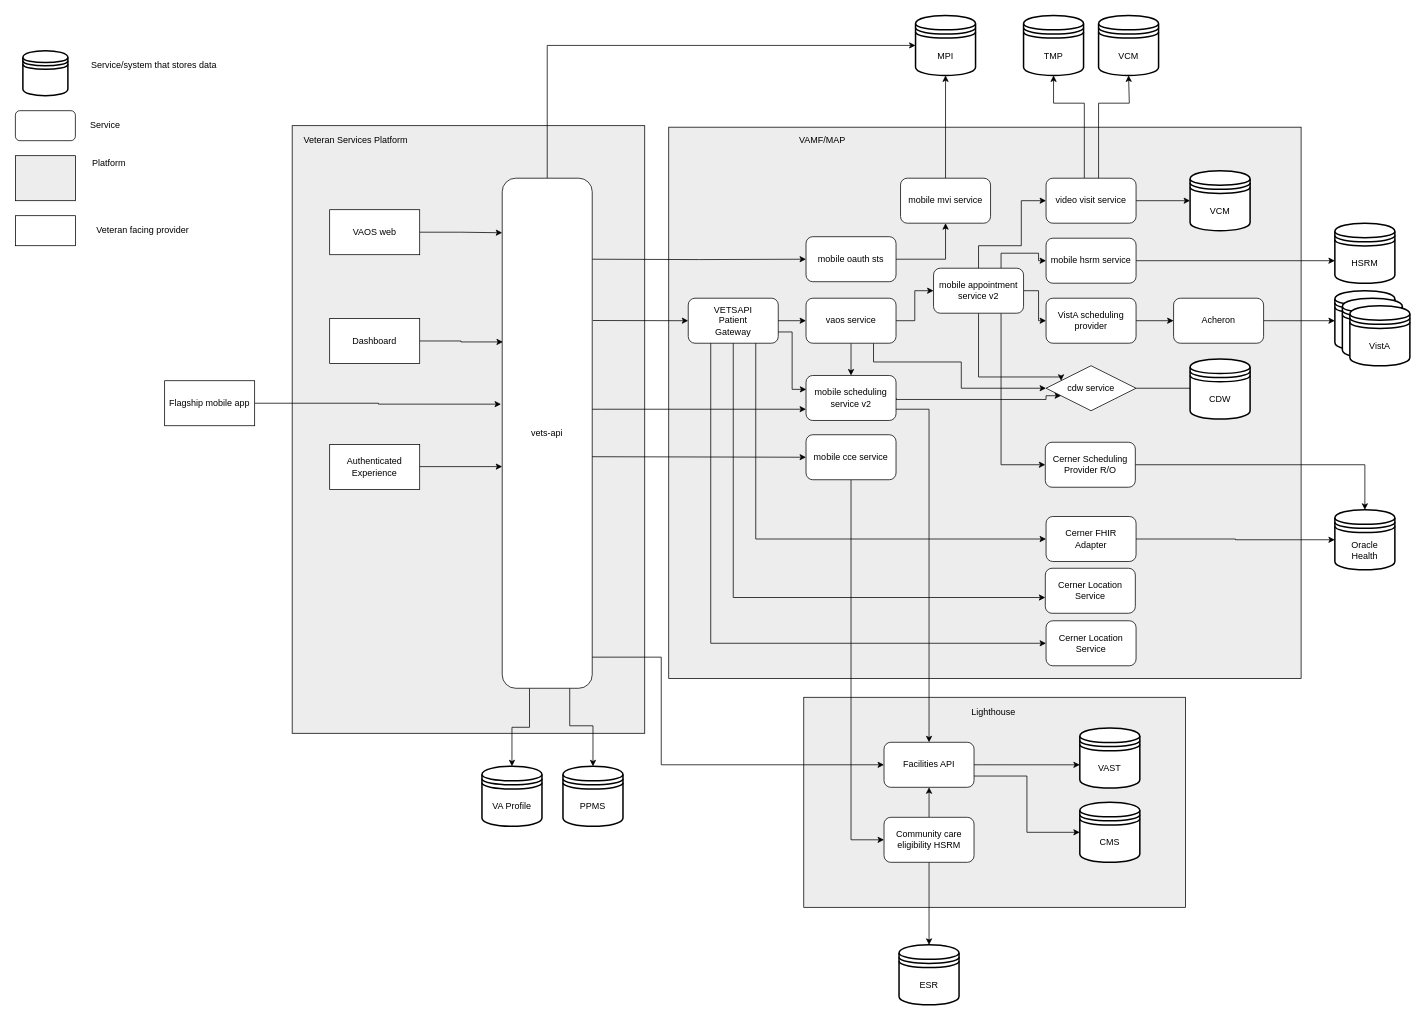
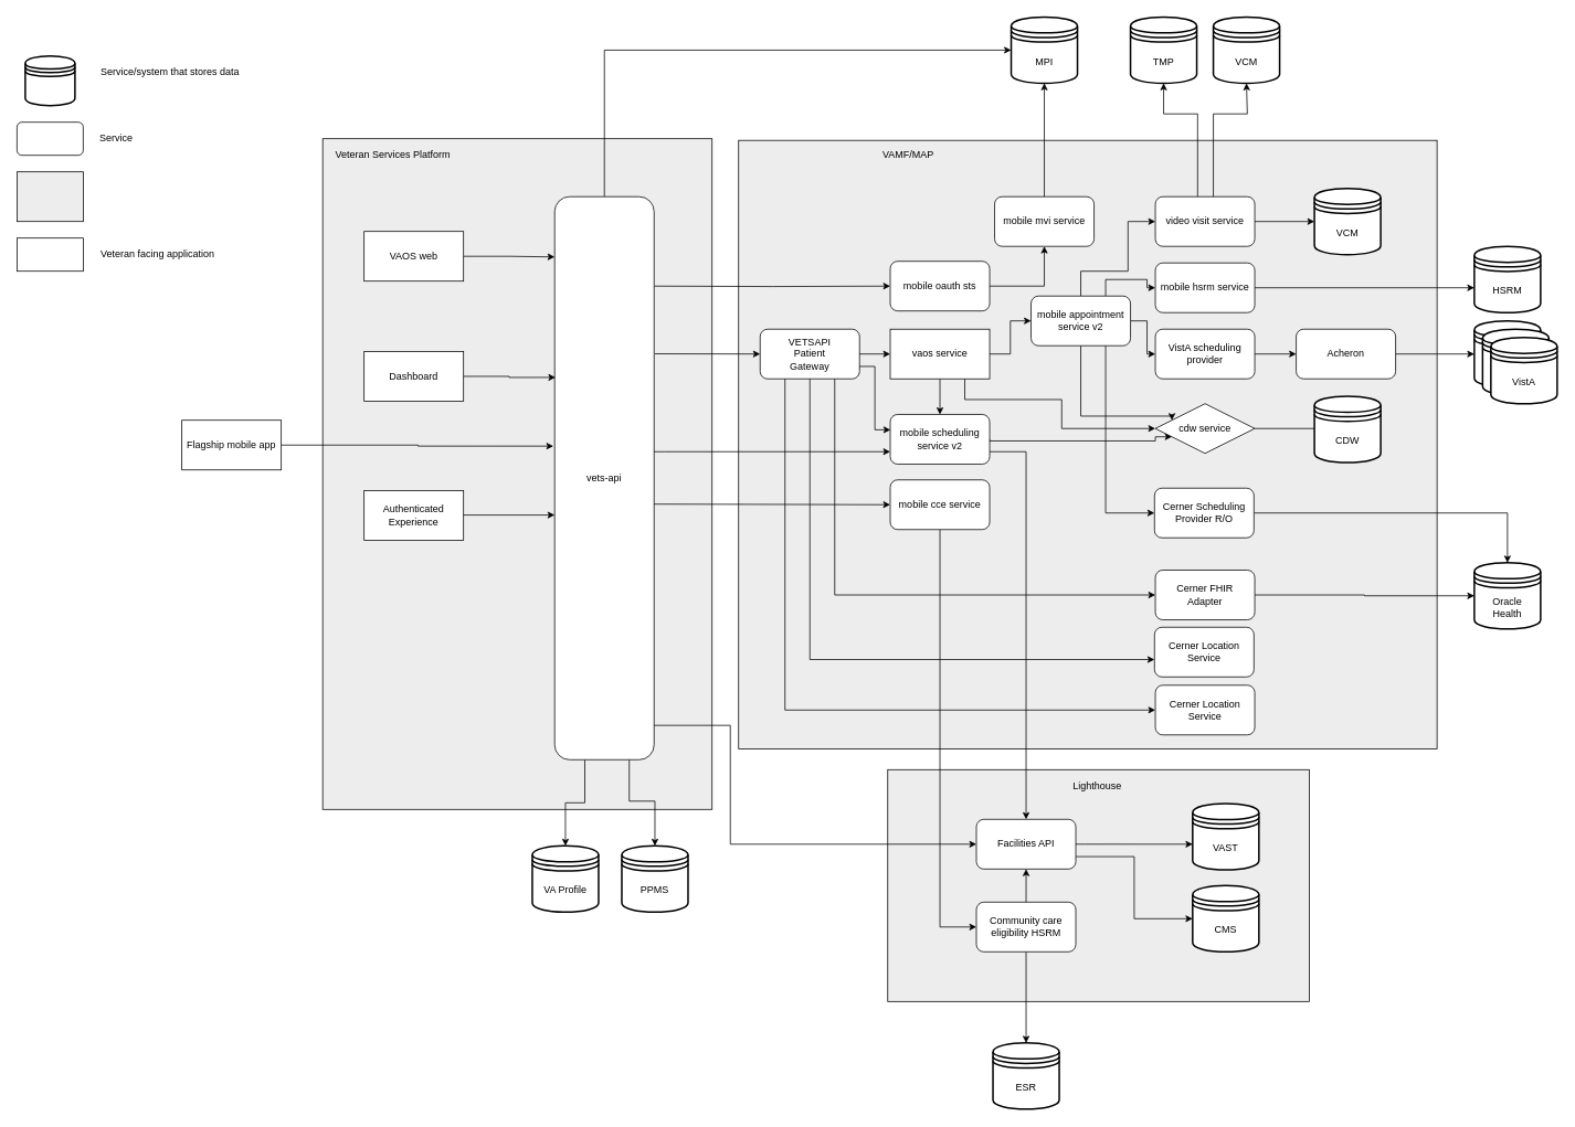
- <mxCell id="70" value="Platform" style="text;html=1;strokeColor=none;fillColor=none;align=center;verticalAlign=middle;whiteSpace=wrap;rounded=0;" parent="1" vertex="1"><mxGeometry x="120" y="207" width="50" height="20" as="geometry" /></mxCell>
- <mxCell id="72" value="Veteran facing provider" style="text;html=1;strokeColor=none;fillColor=none;align=center;verticalAlign=middle;whiteSpace=wrap;rounded=0;" parent="1" vertex="1"><mxGeometry x="110" y="297" width="160" height="20" as="geometry" /></mxCell>
+ <mxCell id="72" value="Veteran facing application" style="text;html=1;strokeColor=none;fillColor=none;align=center;verticalAlign=middle;whiteSpace=wrap;rounded=0;" parent="1" vertex="1"><mxGeometry x="110" y="297" width="160" height="20" as="geometry" /></mxCell>
- <mxCell id="56" value="vaos service" style="rounded=1;whiteSpace=wrap;html=1;" parent="1" vertex="1"><mxGeometry x="1074" y="397" width="120" height="60" as="geometry" /></mxCell>
+ <mxCell id="56" value="vaos service" style="whiteSpace=wrap;html=1;rounded=0;" parent="1" vertex="1"><mxGeometry x="1074" y="397" width="120" height="60" as="geometry" /></mxCell>
